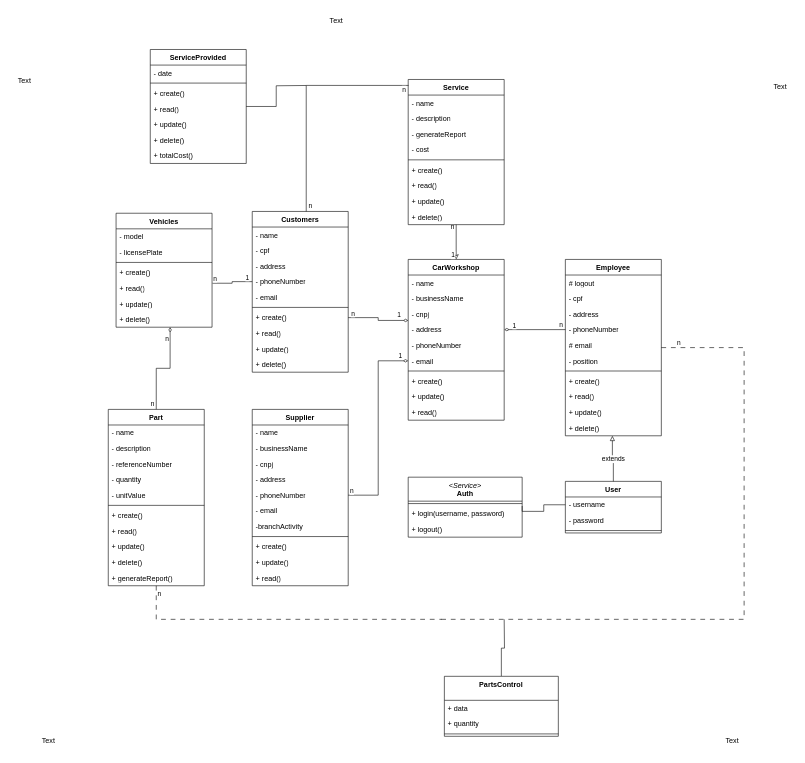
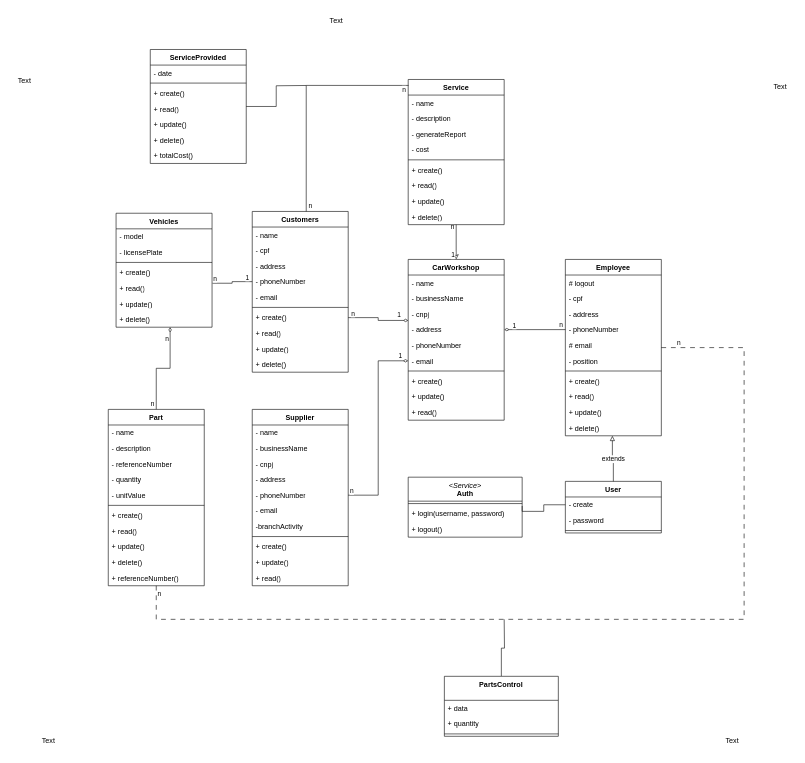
- <mxCell id="28" value="- username" style="text;strokeColor=none;fillColor=none;align=left;verticalAlign=top;spacingLeft=4;spacingRight=4;overflow=hidden;rotatable=0;points=[[0,0.5],[1,0.5]];portConstraint=eastwest;whiteSpace=wrap;html=1;" vertex="1" parent="27"><mxGeometry y="26" width="160" height="26" as="geometry" /></mxCell>
+ <mxCell id="28" value="- create" style="text;strokeColor=none;fillColor=none;align=left;verticalAlign=top;spacingLeft=4;spacingRight=4;overflow=hidden;rotatable=0;points=[[0,0.5],[1,0.5]];portConstraint=eastwest;whiteSpace=wrap;html=1;" vertex="1" parent="27"><mxGeometry y="26" width="160" height="26" as="geometry" /></mxCell>
- <mxCell id="94" value="+ generateReport()" style="text;strokeColor=none;fillColor=none;align=left;verticalAlign=top;spacingLeft=4;spacingRight=4;overflow=hidden;rotatable=0;points=[[0,0.5],[1,0.5]];portConstraint=eastwest;whiteSpace=wrap;html=1;" vertex="1" parent="83"><mxGeometry y="268" width="160" height="26" as="geometry" /></mxCell>
+ <mxCell id="94" value="+ referenceNumber()" style="text;strokeColor=none;fillColor=none;align=left;verticalAlign=top;spacingLeft=4;spacingRight=4;overflow=hidden;rotatable=0;points=[[0,0.5],[1,0.5]];portConstraint=eastwest;whiteSpace=wrap;html=1;" vertex="1" parent="83"><mxGeometry y="268" width="160" height="26" as="geometry" /></mxCell>
